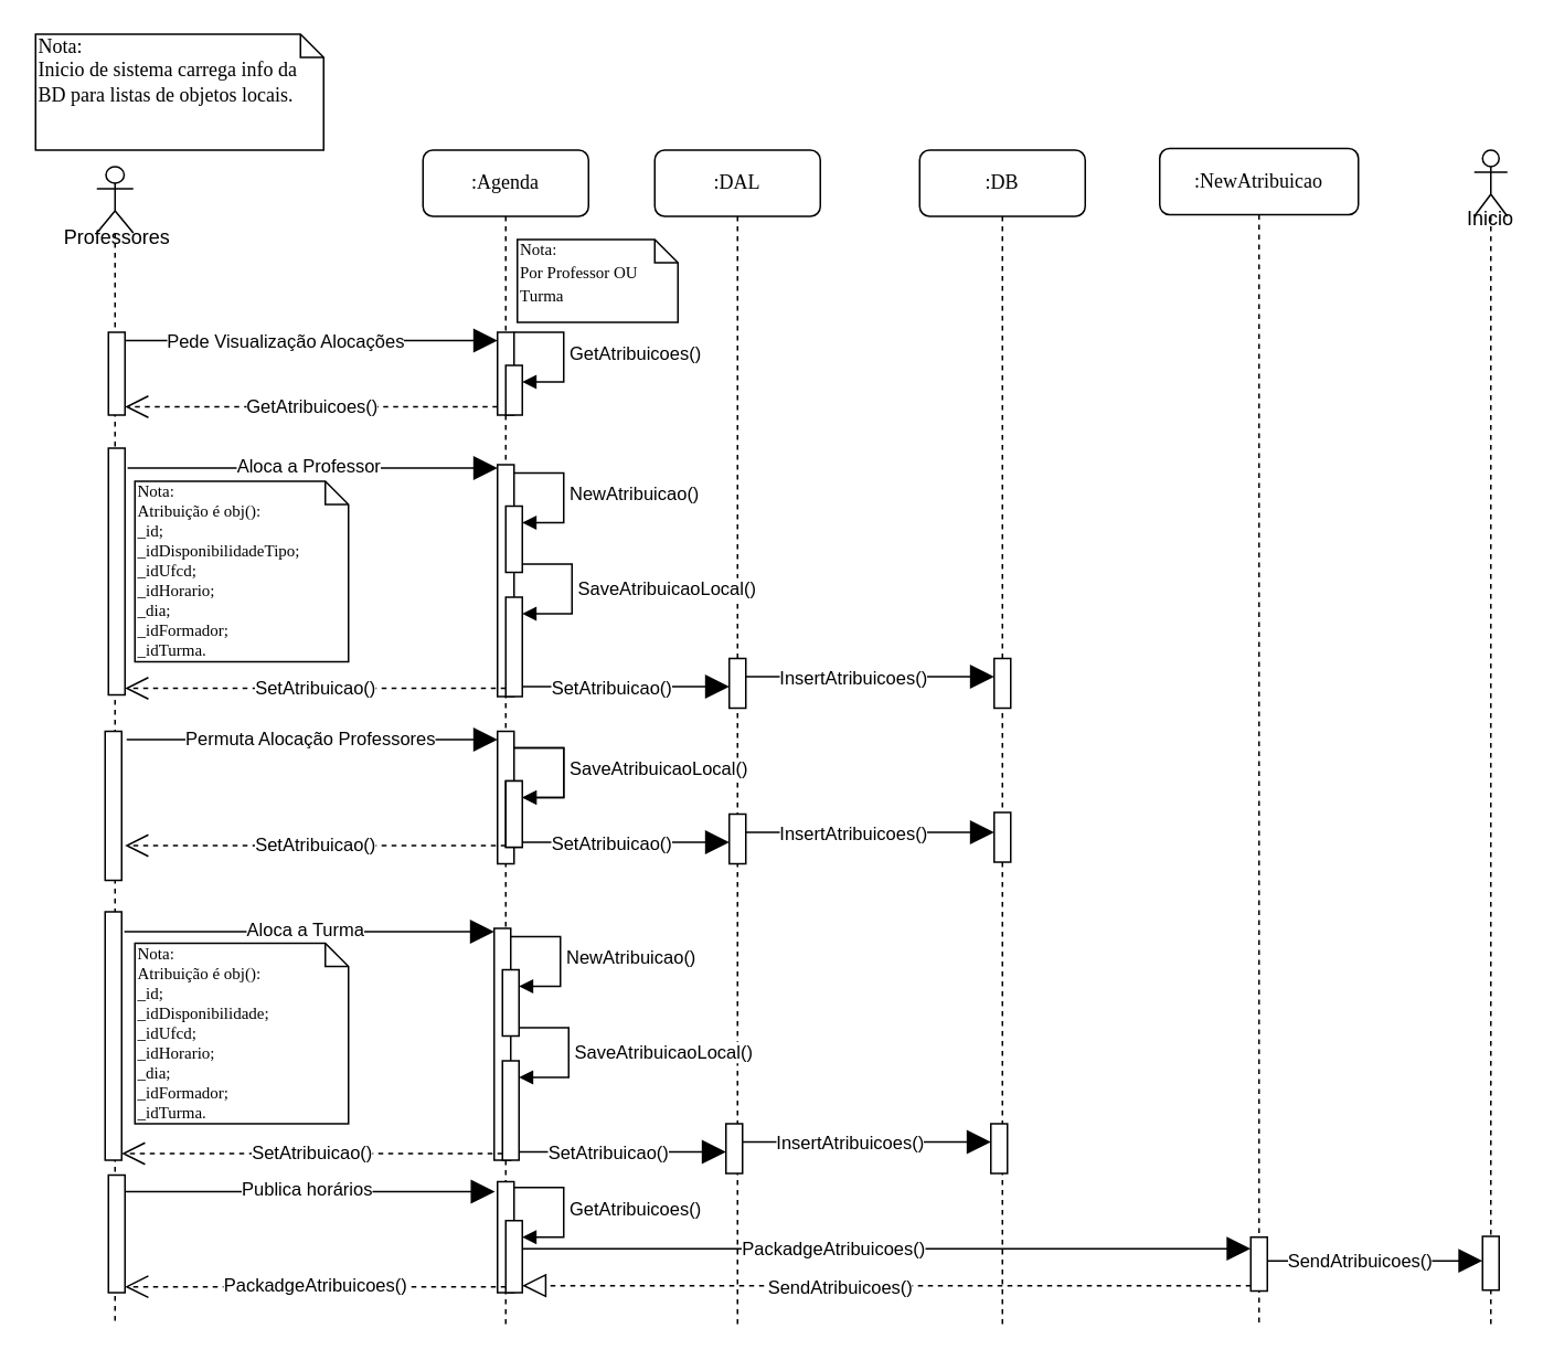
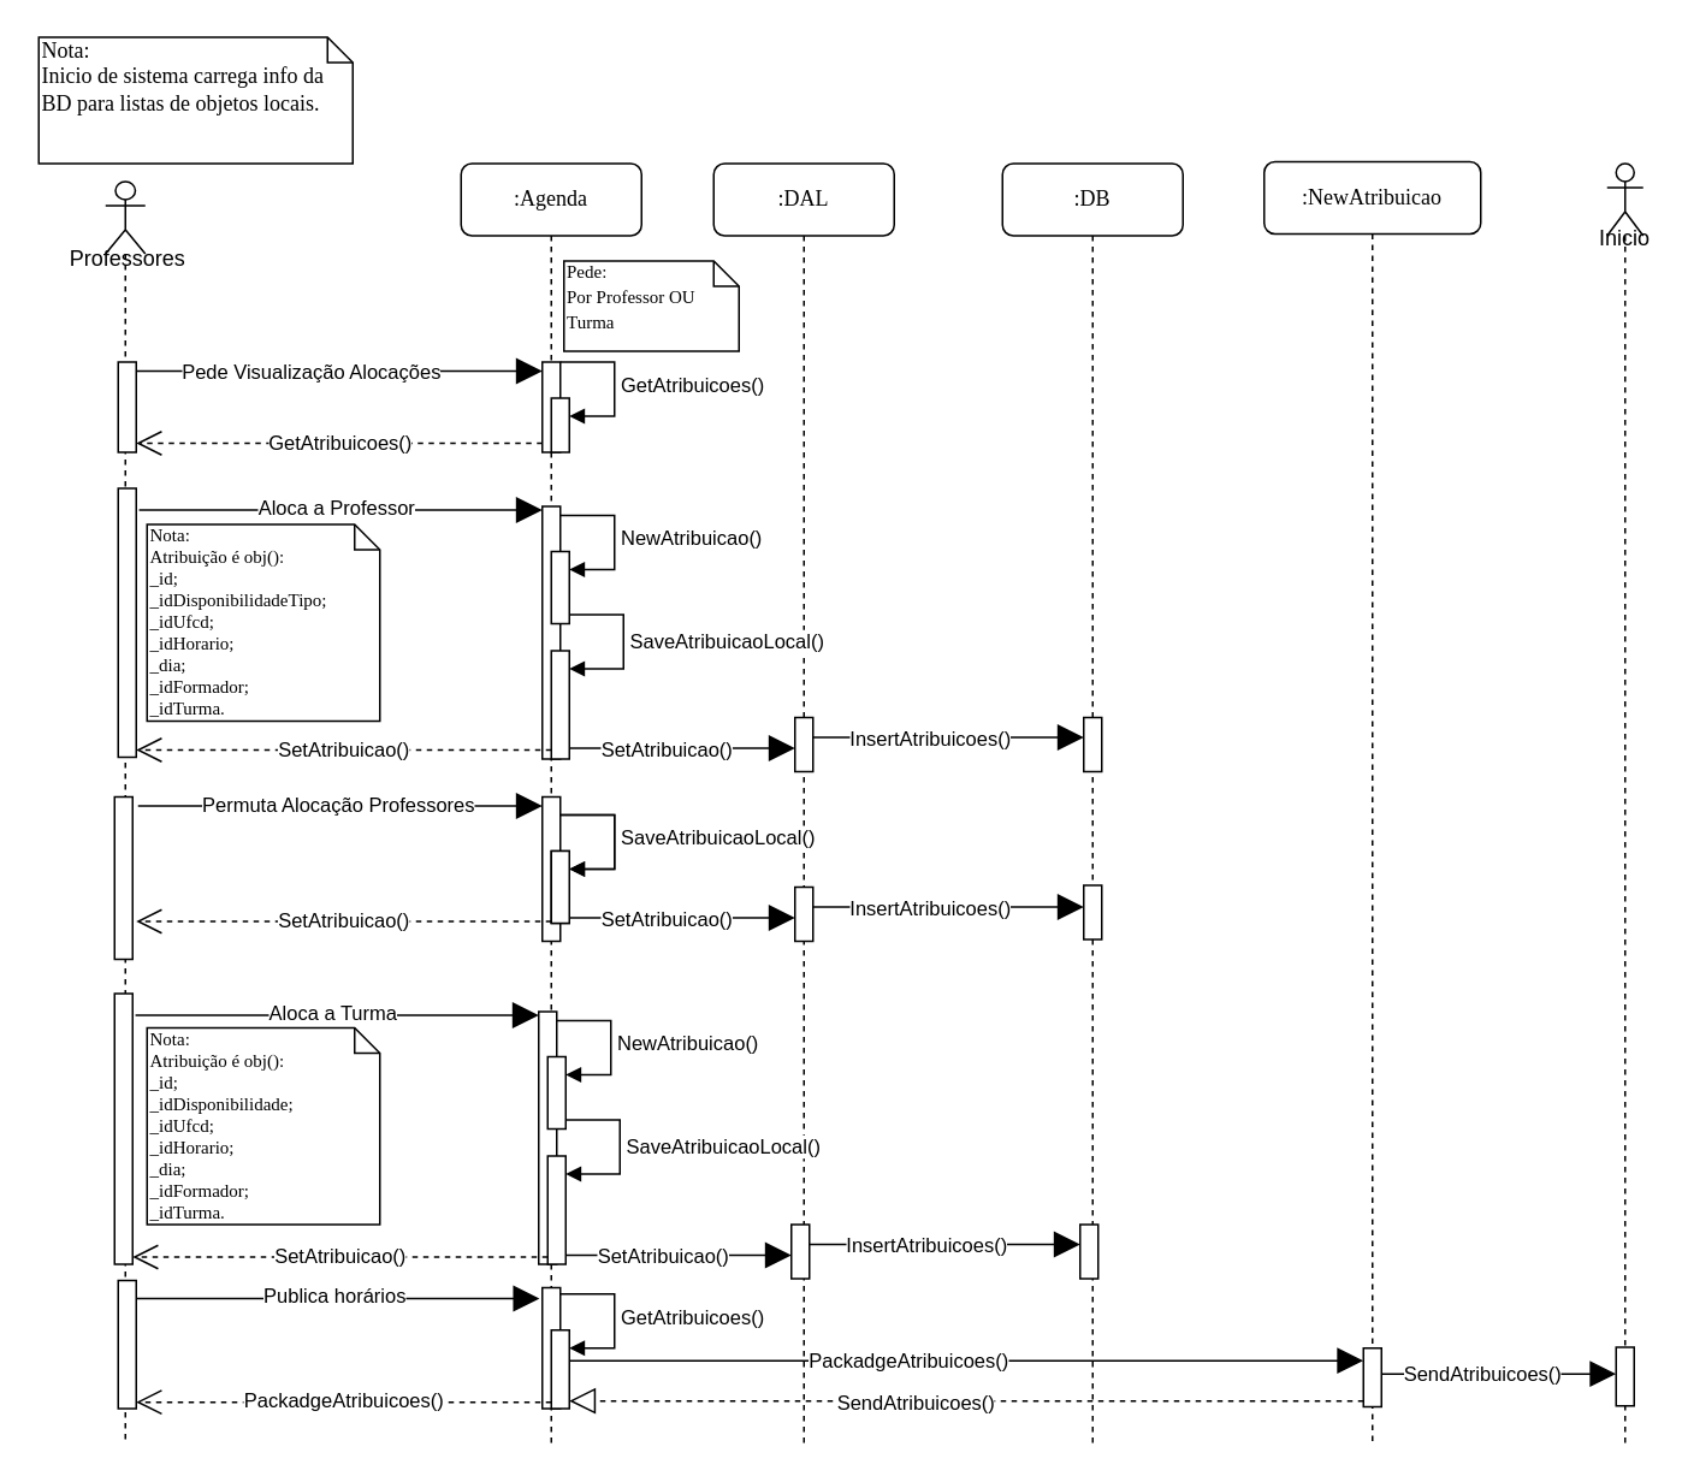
- <mxCell id="67" value="&lt;div style=&quot;font-size: 10px;&quot;&gt;&lt;font style=&quot;font-size: 10px;&quot;&gt;Nota:&lt;/font&gt;&lt;/div&gt;&lt;font style=&quot;font-size: 10px;&quot;&gt;Por Professor OU Turma&lt;/font&gt;" style="shape=note;whiteSpace=wrap;html=1;size=14;verticalAlign=top;align=left;spacingTop=-6;rounded=0;shadow=0;comic=0;labelBackgroundColor=none;strokeWidth=1;fontFamily=Verdana;fontSize=12" parent="1" vertex="1"><mxGeometry x="312" y="144" width="97" height="50" as="geometry" /></mxCell>
+ <mxCell id="67" value="&lt;div style=&quot;font-size: 10px;&quot;&gt;&lt;font style=&quot;font-size: 10px;&quot;&gt;Pede:&lt;/font&gt;&lt;/div&gt;&lt;font style=&quot;font-size: 10px;&quot;&gt;Por Professor OU Turma&lt;/font&gt;" style="shape=note;whiteSpace=wrap;html=1;size=14;verticalAlign=top;align=left;spacingTop=-6;rounded=0;shadow=0;comic=0;labelBackgroundColor=none;strokeWidth=1;fontFamily=Verdana;fontSize=12" parent="1" vertex="1"><mxGeometry x="312" y="144" width="97" height="50" as="geometry" /></mxCell>
